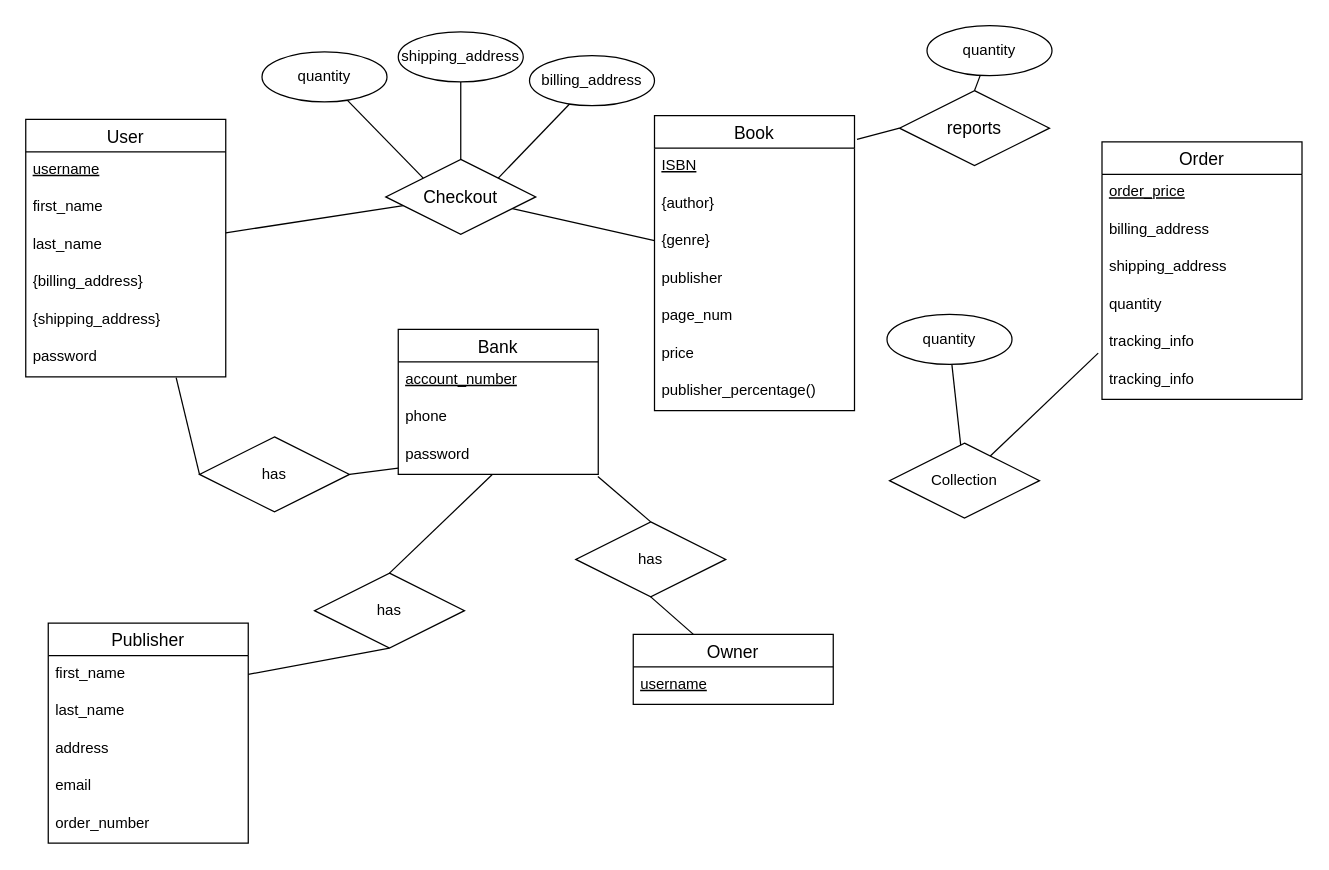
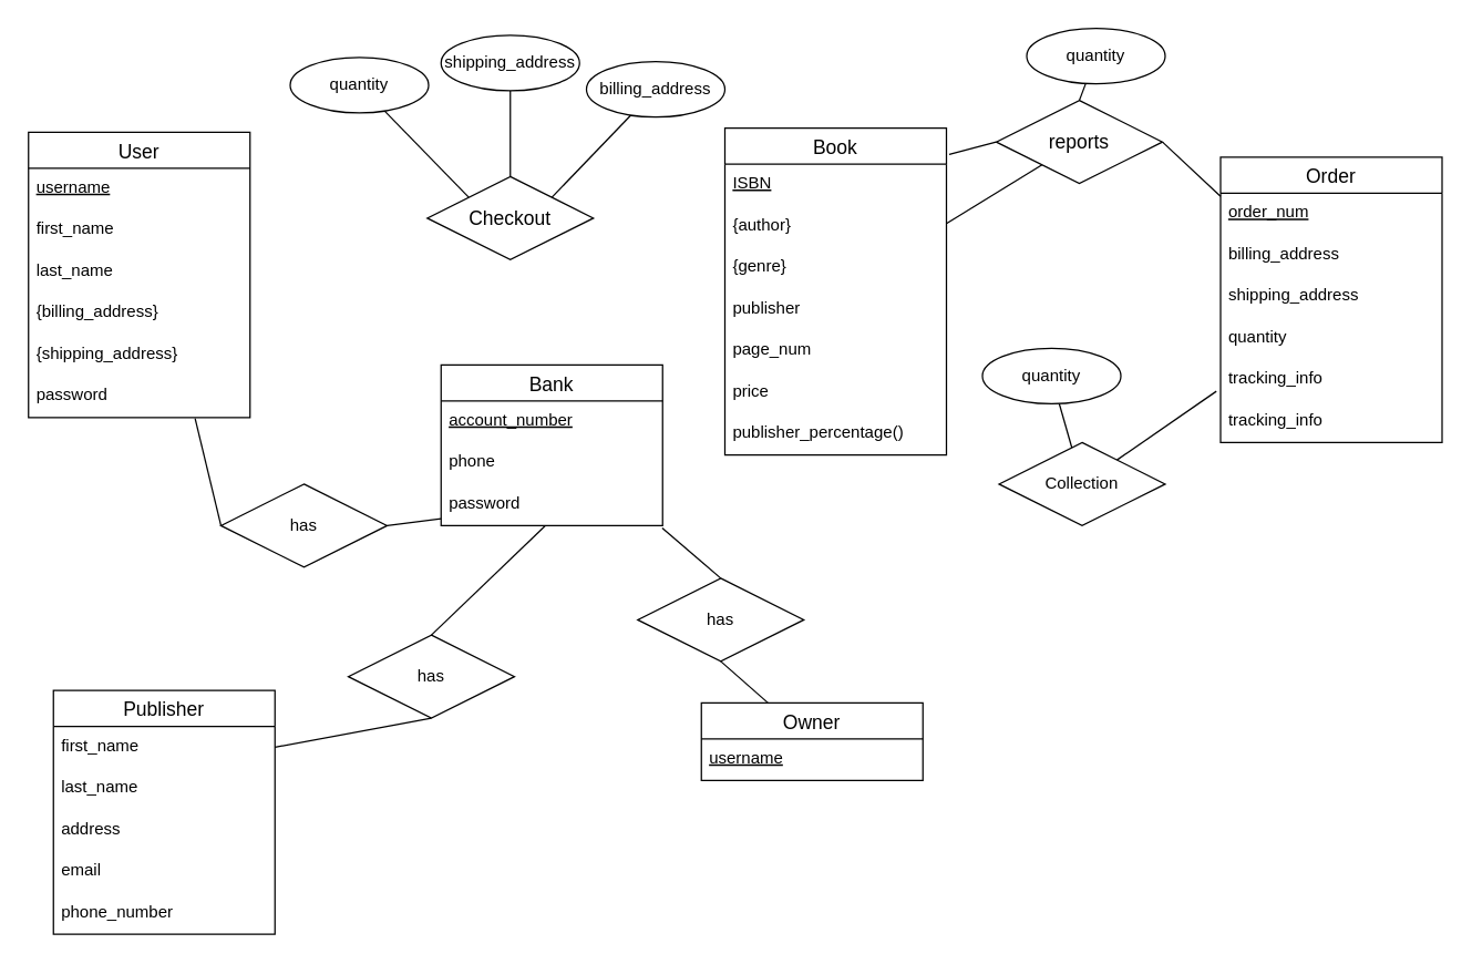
+ <mxCell id="52" style="edgeStyle=none;html=1;exitX=1;exitY=0.5;exitDx=0;exitDy=0;fontColor=default;endArrow=none;endFill=0;" parent="1" source="54" target="30" edge="1"><mxGeometry relative="1" as="geometry" /></mxCell>
- <mxCell id="31" value="order_price" style="text;strokeColor=none;fillColor=none;spacingLeft=4;spacingRight=4;overflow=hidden;rotatable=0;points=[[0,0.5],[1,0.5]];portConstraint=eastwest;fontSize=12;fontColor=default;fontStyle=4" parent="30" vertex="1"><mxGeometry y="26" width="160" height="30" as="geometry" /></mxCell>
+ <mxCell id="31" value="order_num" style="text;strokeColor=none;fillColor=none;spacingLeft=4;spacingRight=4;overflow=hidden;rotatable=0;points=[[0,0.5],[1,0.5]];portConstraint=eastwest;fontSize=12;fontColor=default;fontStyle=4" parent="30" vertex="1"><mxGeometry y="26" width="160" height="30" as="geometry" /></mxCell>
- <mxCell id="2" style="edgeStyle=none;html=1;fontColor=default;endArrow=none;endFill=0;" parent="1" source="3" target="19" edge="1"><mxGeometry relative="1" as="geometry" /></mxCell>
- <mxCell id="10" style="edgeStyle=none;html=1;fontColor=default;endArrow=none;endFill=0;" parent="1" source="11" target="19" edge="1"><mxGeometry relative="1" as="geometry" /></mxCell>
+ <mxCell id="10" style="edgeStyle=none;html=1;fontColor=default;endArrow=none;endFill=0;" parent="1" source="11" target="54" edge="1"><mxGeometry relative="1" as="geometry" /></mxCell>
- <mxCell id="27" value="Collection" style="shape=rhombus;perimeter=rhombusPerimeter;whiteSpace=wrap;html=1;align=center;fontColor=default;" parent="1" vertex="1"><mxGeometry x="711" y="354" width="120" height="60" as="geometry" /></mxCell>
+ <mxCell id="27" value="Collection" style="shape=rhombus;perimeter=rhombusPerimeter;whiteSpace=wrap;html=1;align=center;fontColor=default;" parent="1" vertex="1"><mxGeometry x="721" y="319" width="120" height="60" as="geometry" /></mxCell>
- <mxCell id="48" value="order_number" style="text;strokeColor=none;fillColor=none;spacingLeft=4;spacingRight=4;overflow=hidden;rotatable=0;points=[[0,0.5],[1,0.5]];portConstraint=eastwest;fontSize=12;fontColor=default;" parent="43" vertex="1"><mxGeometry y="146" width="160" height="30" as="geometry" /></mxCell>
+ <mxCell id="48" value="phone_number" style="text;strokeColor=none;fillColor=none;spacingLeft=4;spacingRight=4;overflow=hidden;rotatable=0;points=[[0,0.5],[1,0.5]];portConstraint=eastwest;fontSize=12;fontColor=default;" parent="43" vertex="1"><mxGeometry y="146" width="160" height="30" as="geometry" /></mxCell>
